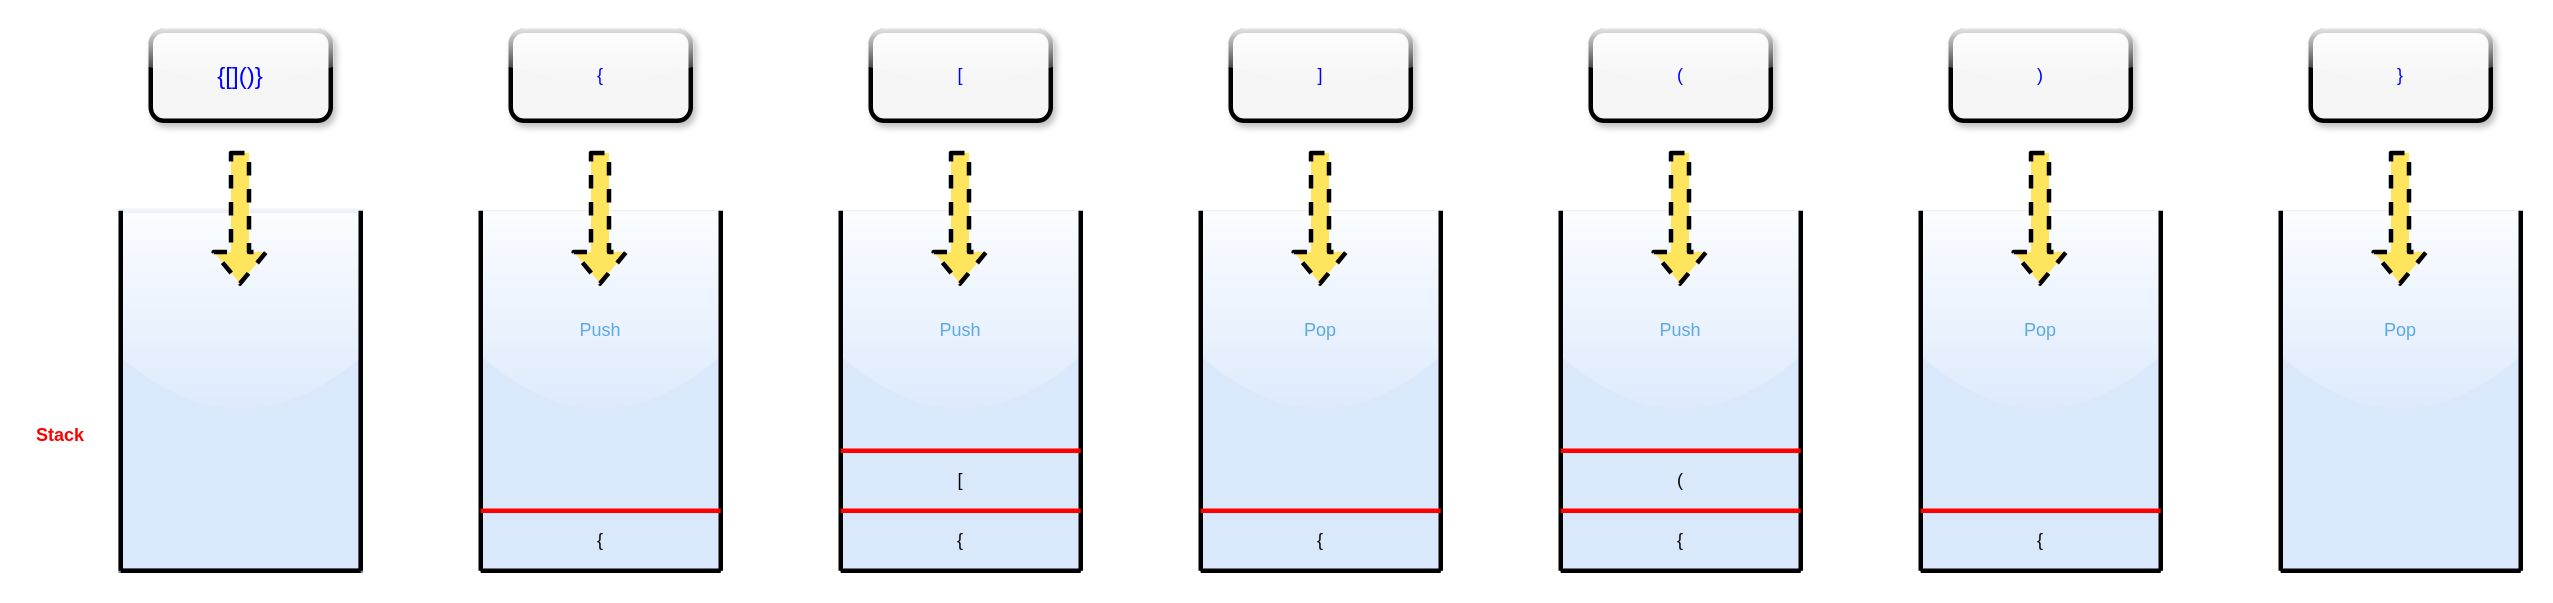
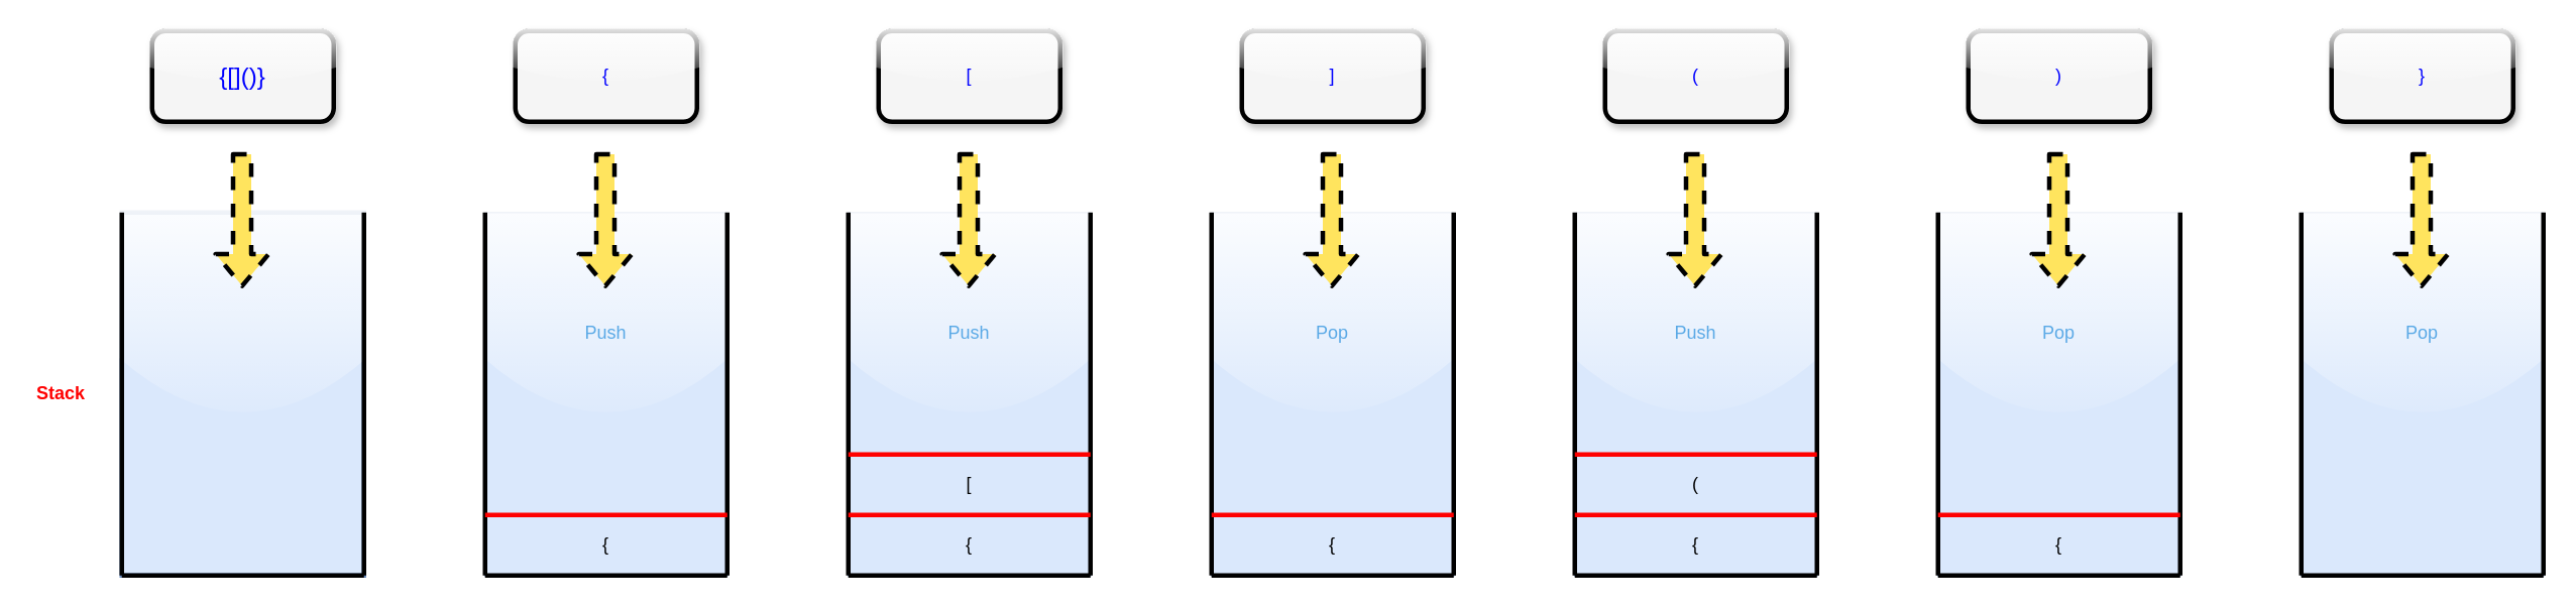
- <mxCell id="9" value="&lt;b&gt;Stack&lt;/b&gt;" style="text;html=1;strokeColor=none;fillColor=none;align=center;verticalAlign=middle;whiteSpace=wrap;rounded=0;strokeWidth=3;fontColor=#FF0000;" parent="1" vertex="1"><mxGeometry x="20" y="280" width="40" height="20" as="geometry" /></mxCell>
+ <mxCell id="9" value="&lt;b&gt;Stack&lt;/b&gt;" style="text;html=1;strokeColor=none;fillColor=none;align=center;verticalAlign=middle;whiteSpace=wrap;rounded=0;strokeWidth=3;fontColor=#FF0000;" parent="1" vertex="1"><mxGeometry x="20" y="250" width="40" height="20" as="geometry" /></mxCell>
